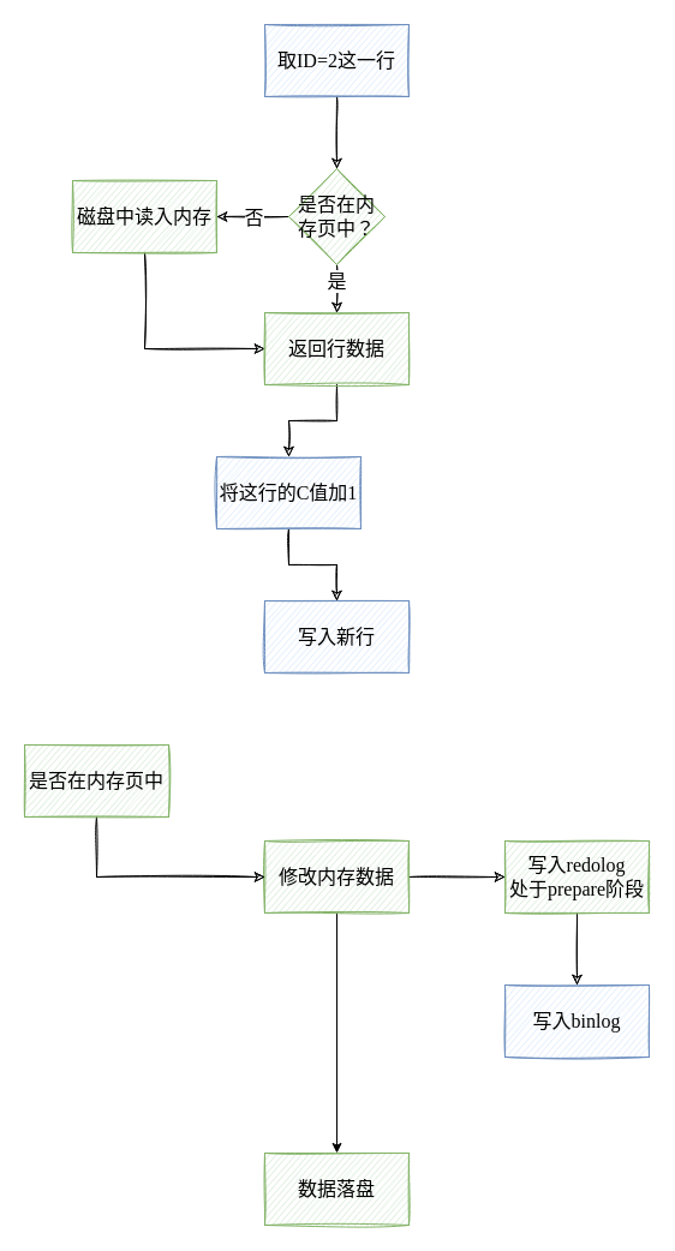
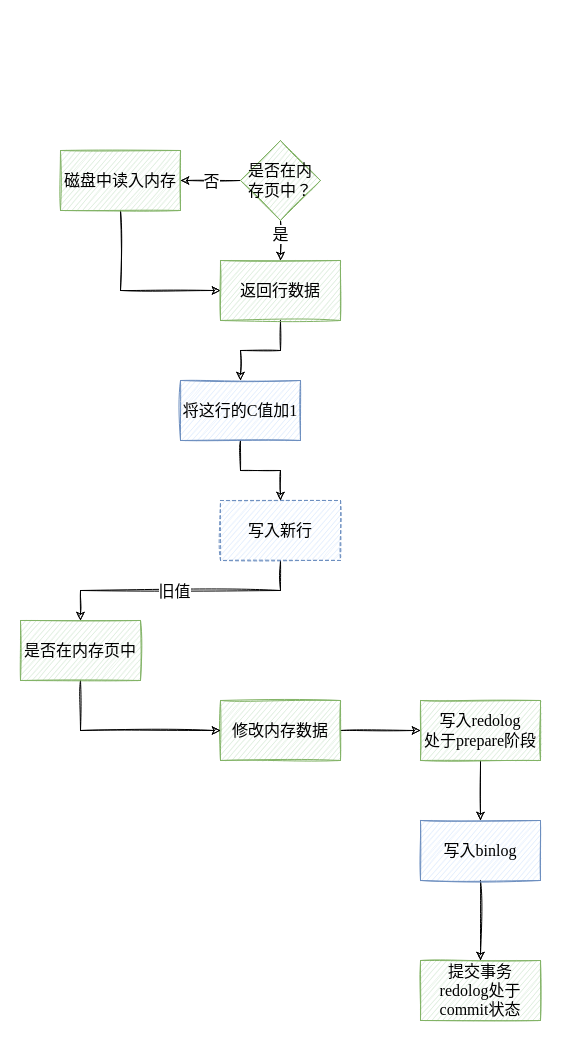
- <mxCell id="3" value="取ID=2这一行" style="rounded=0;whiteSpace=wrap;html=1;sketch=1;fontFamily=Long Cang;fontSource=https%3A%2F%2Ffonts.googleapis.com%2Fcss%3Ffamily%3DLong%2BCang;fontSize=16;fillColor=#dae8fc;strokeColor=#6c8ebf;" parent="1" vertex="1"><mxGeometry x="220" y="20" width="120" height="60" as="geometry" /></mxCell>
- <mxCell id="2" value="" style="edgeStyle=orthogonalEdgeStyle;rounded=0;sketch=1;orthogonalLoop=1;jettySize=auto;html=1;fontFamily=Long Cang;fontSource=https%3A%2F%2Ffonts.googleapis.com%2Fcss%3Ffamily%3DLong%2BCang;fontSize=16;" parent="1" source="3" target="8" edge="1"><mxGeometry relative="1" as="geometry" /></mxCell>
- <mxCell id="27" value="写入新行" style="whiteSpace=wrap;html=1;fontSize=16;fontFamily=Long Cang;rounded=0;sketch=1;fontSource=https%3A%2F%2Ffonts.googleapis.com%2Fcss%3Ffamily%3DLong%2BCang;fillColor=#dae8fc;strokeColor=#6c8ebf;" parent="1" vertex="1"><mxGeometry x="220" y="500" width="120" height="60" as="geometry" /></mxCell>
+ <mxCell id="27" value="写入新行" style="whiteSpace=wrap;html=1;fontSize=16;fontFamily=Long Cang;rounded=0;sketch=1;fontSource=https%3A%2F%2Ffonts.googleapis.com%2Fcss%3Ffamily%3DLong%2BCang;fillColor=#dae8fc;strokeColor=#6c8ebf;dashed=1;" parent="1" vertex="1"><mxGeometry x="220" y="500" width="120" height="60" as="geometry" /></mxCell>
+ <mxCell id="25" style="edgeStyle=orthogonalEdgeStyle;rounded=0;sketch=1;orthogonalLoop=1;jettySize=auto;html=1;exitX=0.5;exitY=1;exitDx=0;exitDy=0;entryX=0.5;entryY=0;entryDx=0;entryDy=0;fontFamily=Long Cang;fontSource=https%3A%2F%2Ffonts.googleapis.com%2Fcss%3Ffamily%3DLong%2BCang;fontSize=16;" parent="1" source="27" target="17" edge="1"><mxGeometry relative="1" as="geometry" /></mxCell>
+ <mxCell id="26" value="旧值" style="edgeLabel;html=1;align=center;verticalAlign=middle;resizable=0;points=[];fontSize=16;fontFamily=Long Cang;" parent="25" vertex="1" connectable="0"><mxGeometry x="0.324" relative="1" as="geometry"><mxPoint x="35" as="offset" /></mxGeometry></mxCell>
- <mxCell id="14" style="edgeStyle=orthogonalEdgeStyle;rounded=0;orthogonalLoop=1;jettySize=auto;html=1;exitX=0.5;exitY=1;exitDx=0;exitDy=0;" edge="1" parent="1" source="15" target="22"><mxGeometry relative="1" as="geometry" /></mxCell>
+ <mxCell id="20" value="" style="edgeStyle=orthogonalEdgeStyle;rounded=0;sketch=1;orthogonalLoop=1;jettySize=auto;html=1;fontFamily=Long Cang;fontSource=https%3A%2F%2Ffonts.googleapis.com%2Fcss%3Ffamily%3DLong%2BCang;fontSize=16;" parent="1" source="21" target="28" edge="1"><mxGeometry relative="1" as="geometry" /></mxCell>
- <mxCell id="22" value="数据落盘" style="whiteSpace=wrap;html=1;fontSize=16;fontFamily=Long Cang;rounded=0;sketch=1;fontSource=https%3A%2F%2Ffonts.googleapis.com%2Fcss%3Ffamily%3DLong%2BCang;fillColor=#d5e8d4;strokeColor=#82b366;" parent="1" vertex="1"><mxGeometry x="220" y="960" width="120" height="60" as="geometry" /></mxCell>
+ <mxCell id="28" value="提交事务&lt;br&gt;redolog处于commit状态" style="whiteSpace=wrap;html=1;fontSize=16;fontFamily=Long Cang;fillColor=#d5e8d4;strokeColor=#82b366;rounded=0;sketch=1;fontSource=https%3A%2F%2Ffonts.googleapis.com%2Fcss%3Ffamily%3DLong%2BCang;" parent="1" vertex="1"><mxGeometry x="420" y="960" width="120" height="60" as="geometry" /></mxCell>
